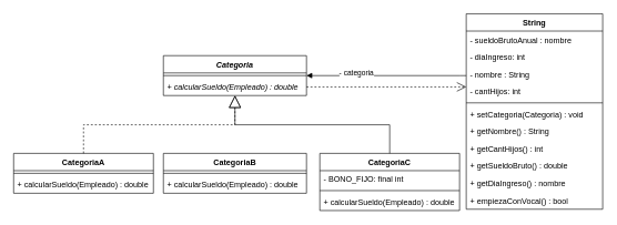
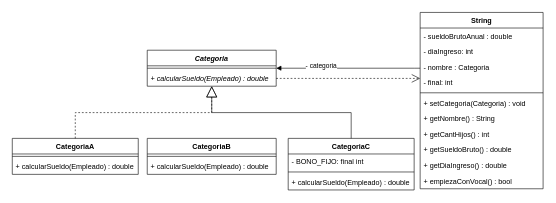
- <mxCell id="3" value="- sueldoBrutoAnual : nombre" style="text;strokeColor=none;fillColor=none;align=left;verticalAlign=top;spacingLeft=4;spacingRight=4;overflow=hidden;rotatable=0;points=[[0,0.5],[1,0.5]];portConstraint=eastwest;" vertex="1" parent="2"><mxGeometry y="26" width="205" height="26" as="geometry" /></mxCell>
+ <mxCell id="3" value="- sueldoBrutoAnual : double" style="text;strokeColor=none;fillColor=none;align=left;verticalAlign=top;spacingLeft=4;spacingRight=4;overflow=hidden;rotatable=0;points=[[0,0.5],[1,0.5]];portConstraint=eastwest;" vertex="1" parent="2"><mxGeometry y="26" width="205" height="26" as="geometry" /></mxCell>
- <mxCell id="5" value="- nombre : String" style="text;strokeColor=none;fillColor=none;align=left;verticalAlign=top;spacingLeft=4;spacingRight=4;overflow=hidden;rotatable=0;points=[[0,0.5],[1,0.5]];portConstraint=eastwest;" vertex="1" parent="2"><mxGeometry y="78" width="205" height="26" as="geometry" /></mxCell>
+ <mxCell id="5" value="- nombre : Categoria" style="text;strokeColor=none;fillColor=none;align=left;verticalAlign=top;spacingLeft=4;spacingRight=4;overflow=hidden;rotatable=0;points=[[0,0.5],[1,0.5]];portConstraint=eastwest;" vertex="1" parent="2"><mxGeometry y="78" width="205" height="26" as="geometry" /></mxCell>
- <mxCell id="6" value="- cantHijos: int" style="text;strokeColor=none;fillColor=none;align=left;verticalAlign=top;spacingLeft=4;spacingRight=4;overflow=hidden;rotatable=0;points=[[0,0.5],[1,0.5]];portConstraint=eastwest;" vertex="1" parent="2"><mxGeometry y="104" width="205" height="26" as="geometry" /></mxCell>
+ <mxCell id="6" value="- final: int" style="text;strokeColor=none;fillColor=none;align=left;verticalAlign=top;spacingLeft=4;spacingRight=4;overflow=hidden;rotatable=0;points=[[0,0.5],[1,0.5]];portConstraint=eastwest;" vertex="1" parent="2"><mxGeometry y="104" width="205" height="26" as="geometry" /></mxCell>
- <mxCell id="12" value="+ getDiaIngreso() : nombre" style="text;strokeColor=none;fillColor=none;align=left;verticalAlign=top;spacingLeft=4;spacingRight=4;overflow=hidden;rotatable=0;points=[[0,0.5],[1,0.5]];portConstraint=eastwest;" vertex="1" parent="2"><mxGeometry y="242" width="205" height="26" as="geometry" /></mxCell>
+ <mxCell id="12" value="+ getDiaIngreso() : double" style="text;strokeColor=none;fillColor=none;align=left;verticalAlign=top;spacingLeft=4;spacingRight=4;overflow=hidden;rotatable=0;points=[[0,0.5],[1,0.5]];portConstraint=eastwest;" vertex="1" parent="2"><mxGeometry y="242" width="205" height="26" as="geometry" /></mxCell>
